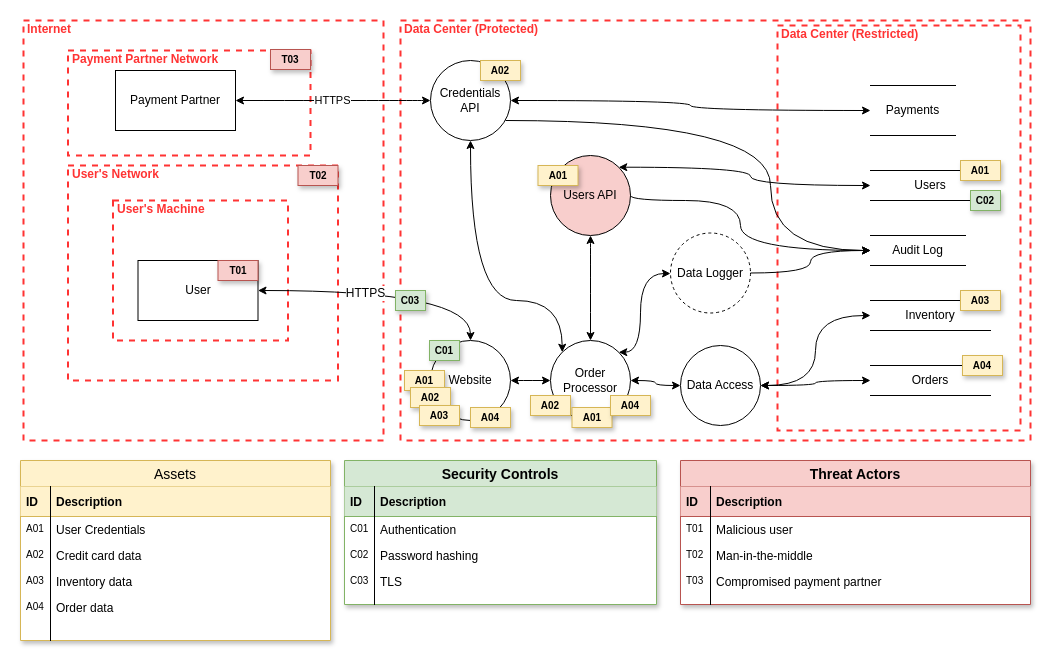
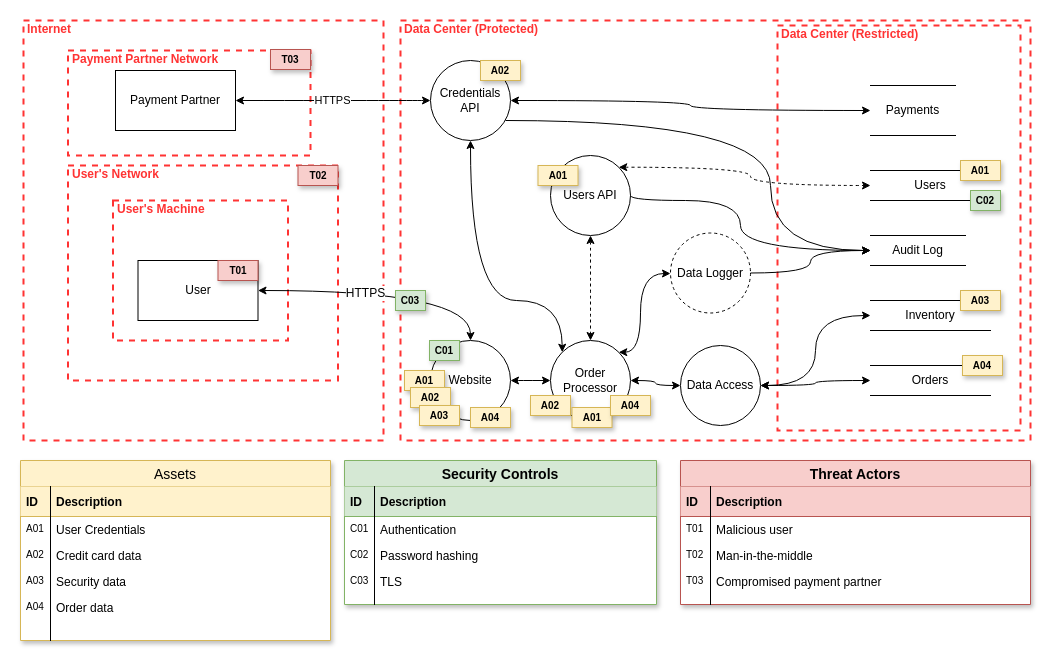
- <mxCell id="30" value="" style="endArrow=classic;startArrow=classic;html=1;fontColor=#FF3333;edgeStyle=orthogonalEdgeStyle;elbow=vertical;curved=1;exitX=1;exitY=0;exitDx=0;exitDy=0;" parent="1" source="27" target="29" edge="1"><mxGeometry width="50" height="50" relative="1" as="geometry"><mxPoint x="20" y="510" as="sourcePoint" /><mxPoint x="70" y="460" as="targetPoint" /><Array as="points" /></mxGeometry></mxCell>
+ <mxCell id="30" value="" style="endArrow=classic;startArrow=classic;html=1;fontColor=#FF3333;edgeStyle=orthogonalEdgeStyle;elbow=vertical;curved=1;exitX=1;exitY=0;exitDx=0;exitDy=0;dashed=1;" parent="1" source="27" target="29" edge="1"><mxGeometry width="50" height="50" relative="1" as="geometry"><mxPoint x="20" y="510" as="sourcePoint" /><mxPoint x="70" y="460" as="targetPoint" /><Array as="points" /></mxGeometry></mxCell>
- <mxCell id="27" value="Users API" style="ellipse;whiteSpace=wrap;html=1;aspect=fixed;fillColor=#f8cecc;" parent="1" vertex="1"><mxGeometry x="550" y="155" width="80" height="80" as="geometry" /></mxCell>
+ <mxCell id="27" value="Users API" style="ellipse;whiteSpace=wrap;html=1;aspect=fixed;" parent="1" vertex="1"><mxGeometry x="550" y="155" width="80" height="80" as="geometry" /></mxCell>
- <mxCell id="28" value="" style="endArrow=classic;startArrow=classic;html=1;fontColor=#FF3333;edgeStyle=orthogonalEdgeStyle;elbow=vertical;curved=1;exitX=0.5;exitY=1;exitDx=0;exitDy=0;entryX=0.5;entryY=0;entryDx=0;entryDy=0;" parent="1" source="27" target="9" edge="1"><mxGeometry width="50" height="50" relative="1" as="geometry"><mxPoint x="20" y="510" as="sourcePoint" /><mxPoint x="70" y="460" as="targetPoint" /><Array as="points" /></mxGeometry></mxCell>
+ <mxCell id="28" value="" style="endArrow=classic;startArrow=classic;html=1;fontColor=#FF3333;edgeStyle=orthogonalEdgeStyle;elbow=vertical;curved=1;exitX=0.5;exitY=1;exitDx=0;exitDy=0;entryX=0.5;entryY=0;entryDx=0;entryDy=0;dashed=1;" parent="1" source="27" target="9" edge="1"><mxGeometry width="50" height="50" relative="1" as="geometry"><mxPoint x="20" y="510" as="sourcePoint" /><mxPoint x="70" y="460" as="targetPoint" /><Array as="points" /></mxGeometry></mxCell>
- <mxCell id="43" value="Inventory data" style="shape=partialRectangle;top=0;left=0;right=0;bottom=0;align=left;verticalAlign=top;fillColor=none;spacingLeft=34;spacingRight=4;overflow=hidden;rotatable=0;points=[[0,0.5],[1,0.5]];portConstraint=eastwest;dropTarget=0;fontSize=12;" parent="36" vertex="1"><mxGeometry y="108" width="310" height="26" as="geometry" /></mxCell>
+ <mxCell id="43" value="Security data" style="shape=partialRectangle;top=0;left=0;right=0;bottom=0;align=left;verticalAlign=top;fillColor=none;spacingLeft=34;spacingRight=4;overflow=hidden;rotatable=0;points=[[0,0.5],[1,0.5]];portConstraint=eastwest;dropTarget=0;fontSize=12;" parent="36" vertex="1"><mxGeometry y="108" width="310" height="26" as="geometry" /></mxCell>
